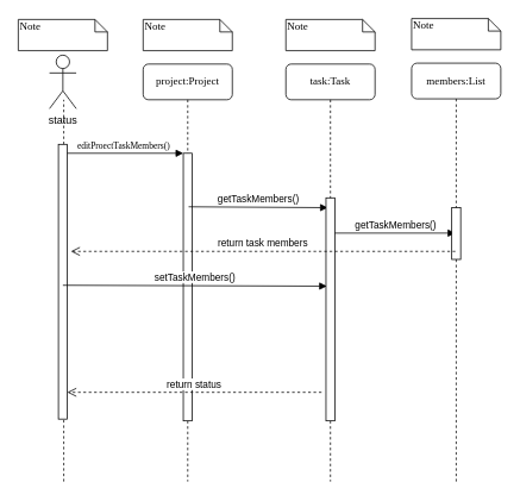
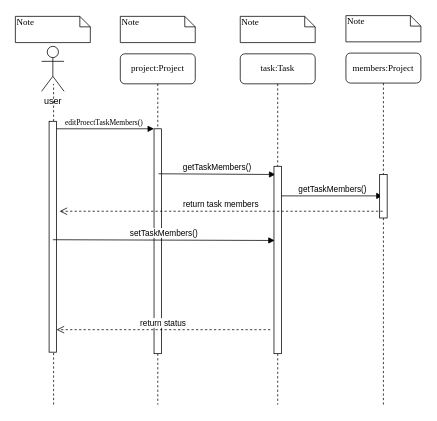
- <mxCell id="16" value="members:List&lt;br&gt;" style="shape=umlLifeline;perimeter=lifelinePerimeter;whiteSpace=wrap;html=1;container=1;collapsible=0;recursiveResize=0;outlineConnect=0;rounded=1;shadow=0;comic=0;labelBackgroundColor=none;strokeColor=#000000;strokeWidth=1;fillColor=#FFFFFF;fontFamily=Verdana;fontSize=12;fontColor=#000000;align=center;" parent="1" vertex="1"><mxGeometry x="461" y="70" width="100" height="469" as="geometry" /></mxCell>
+ <mxCell id="16" value="members:Project&lt;br&gt;" style="shape=umlLifeline;perimeter=lifelinePerimeter;whiteSpace=wrap;html=1;container=1;collapsible=0;recursiveResize=0;outlineConnect=0;rounded=1;shadow=0;comic=0;labelBackgroundColor=none;strokeColor=#000000;strokeWidth=1;fillColor=#FFFFFF;fontFamily=Verdana;fontSize=12;fontColor=#000000;align=center;" parent="1" vertex="1"><mxGeometry x="461" y="70" width="100" height="469" as="geometry" /></mxCell>
- <mxCell id="13" value="status&lt;br&gt;" style="shape=umlActor;html=1;verticalLabelPosition=bottom;verticalAlign=top;align=center;" parent="1" vertex="1"><mxGeometry x="55" y="61" width="30" height="60" as="geometry" /></mxCell>
+ <mxCell id="13" value="user&lt;br&gt;" style="shape=umlActor;html=1;verticalLabelPosition=bottom;verticalAlign=top;align=center;" parent="1" vertex="1"><mxGeometry x="55" y="61" width="30" height="60" as="geometry" /></mxCell>
